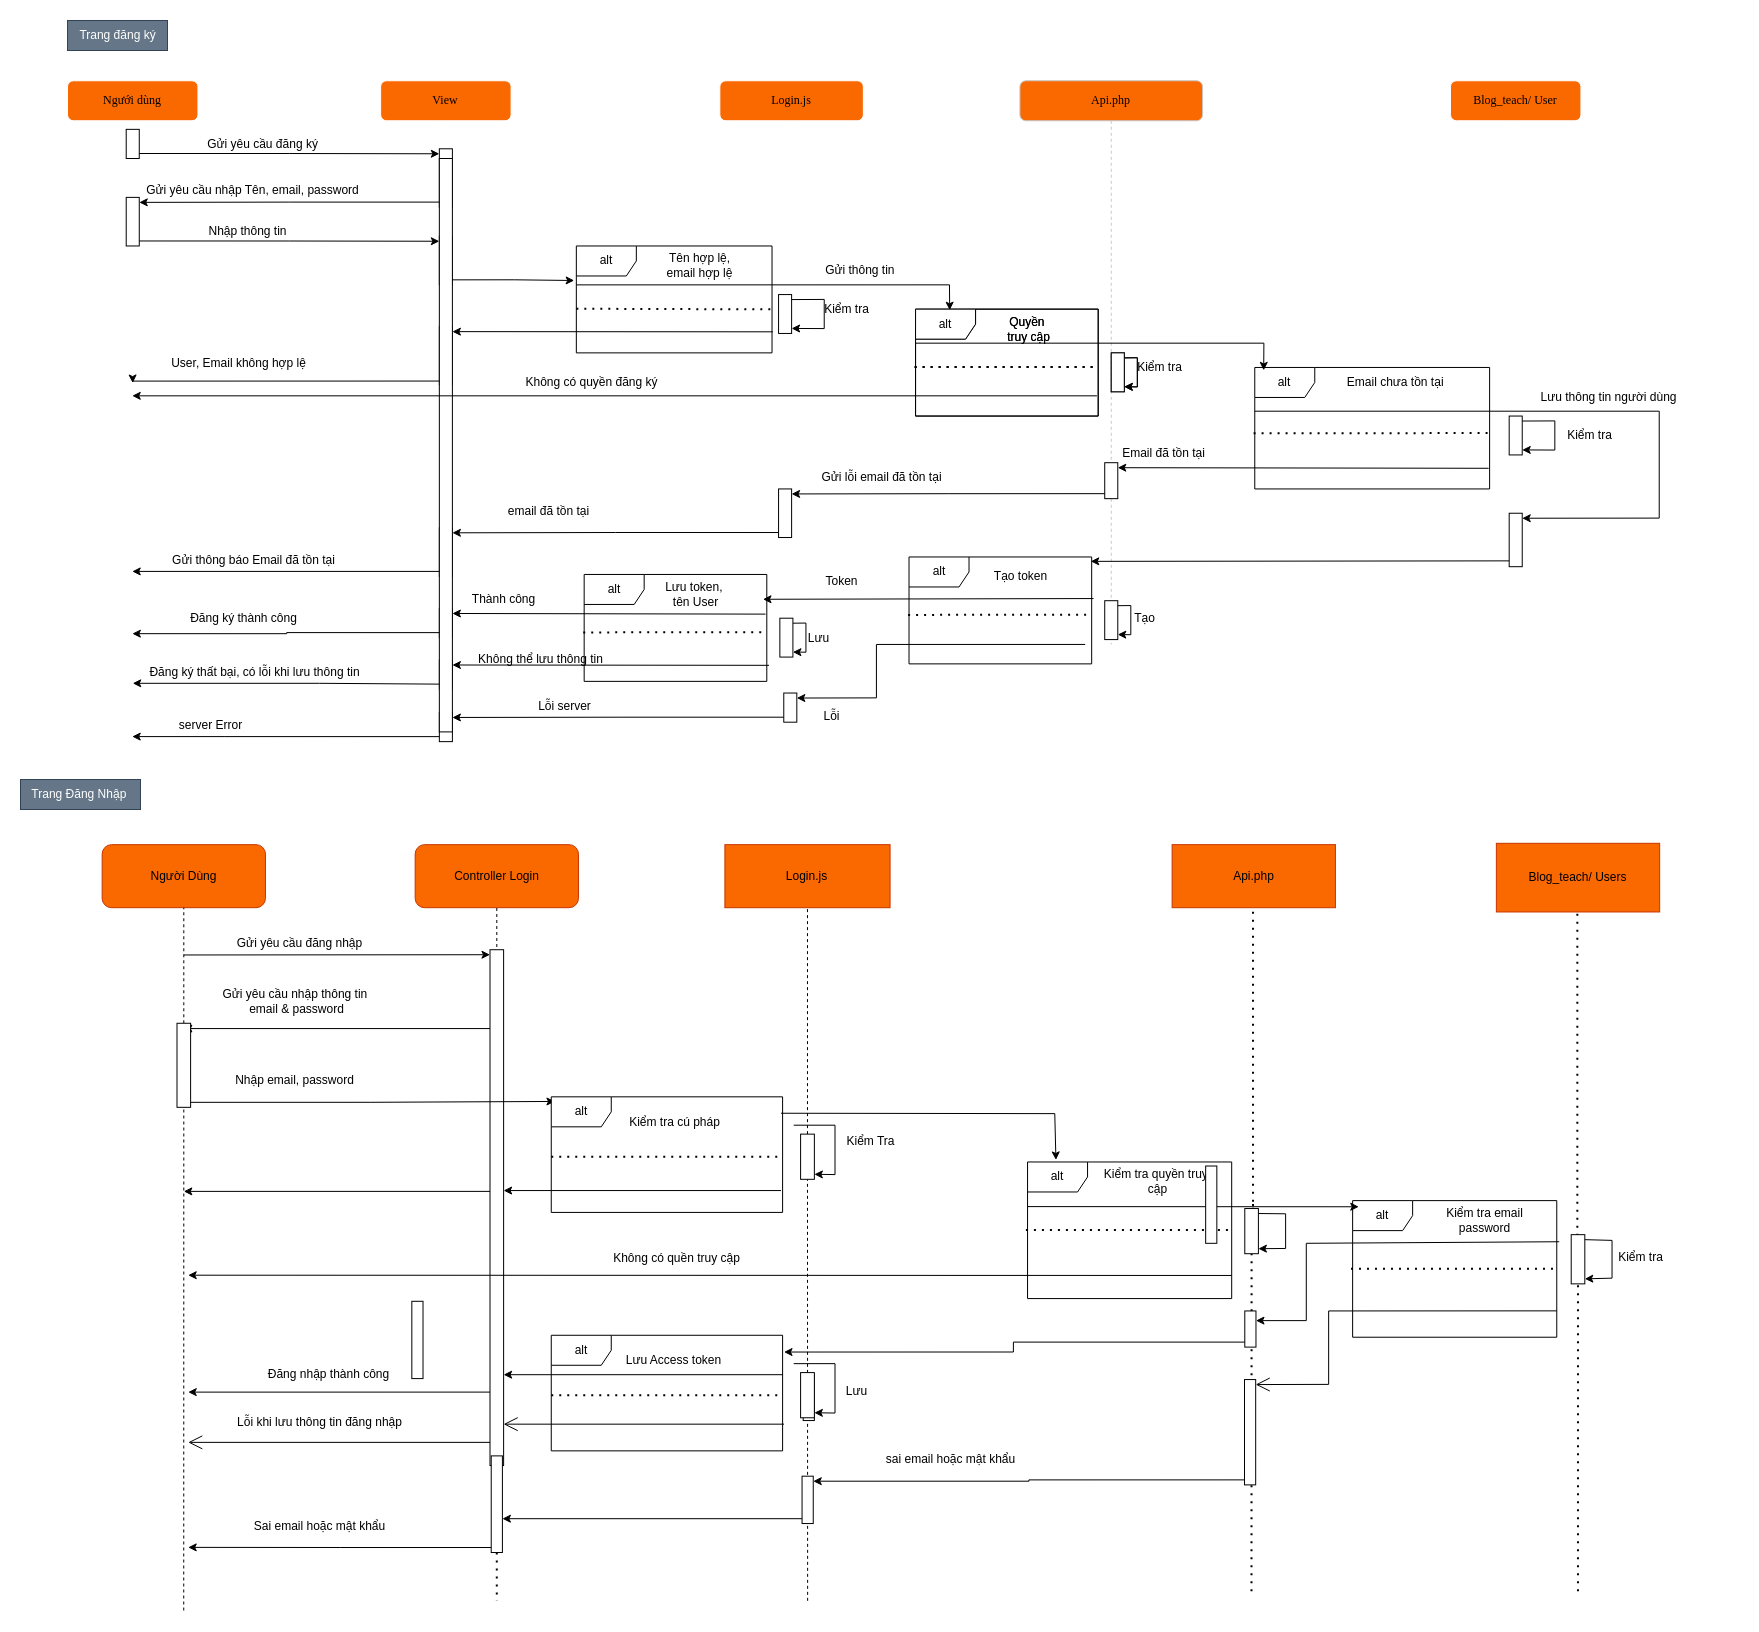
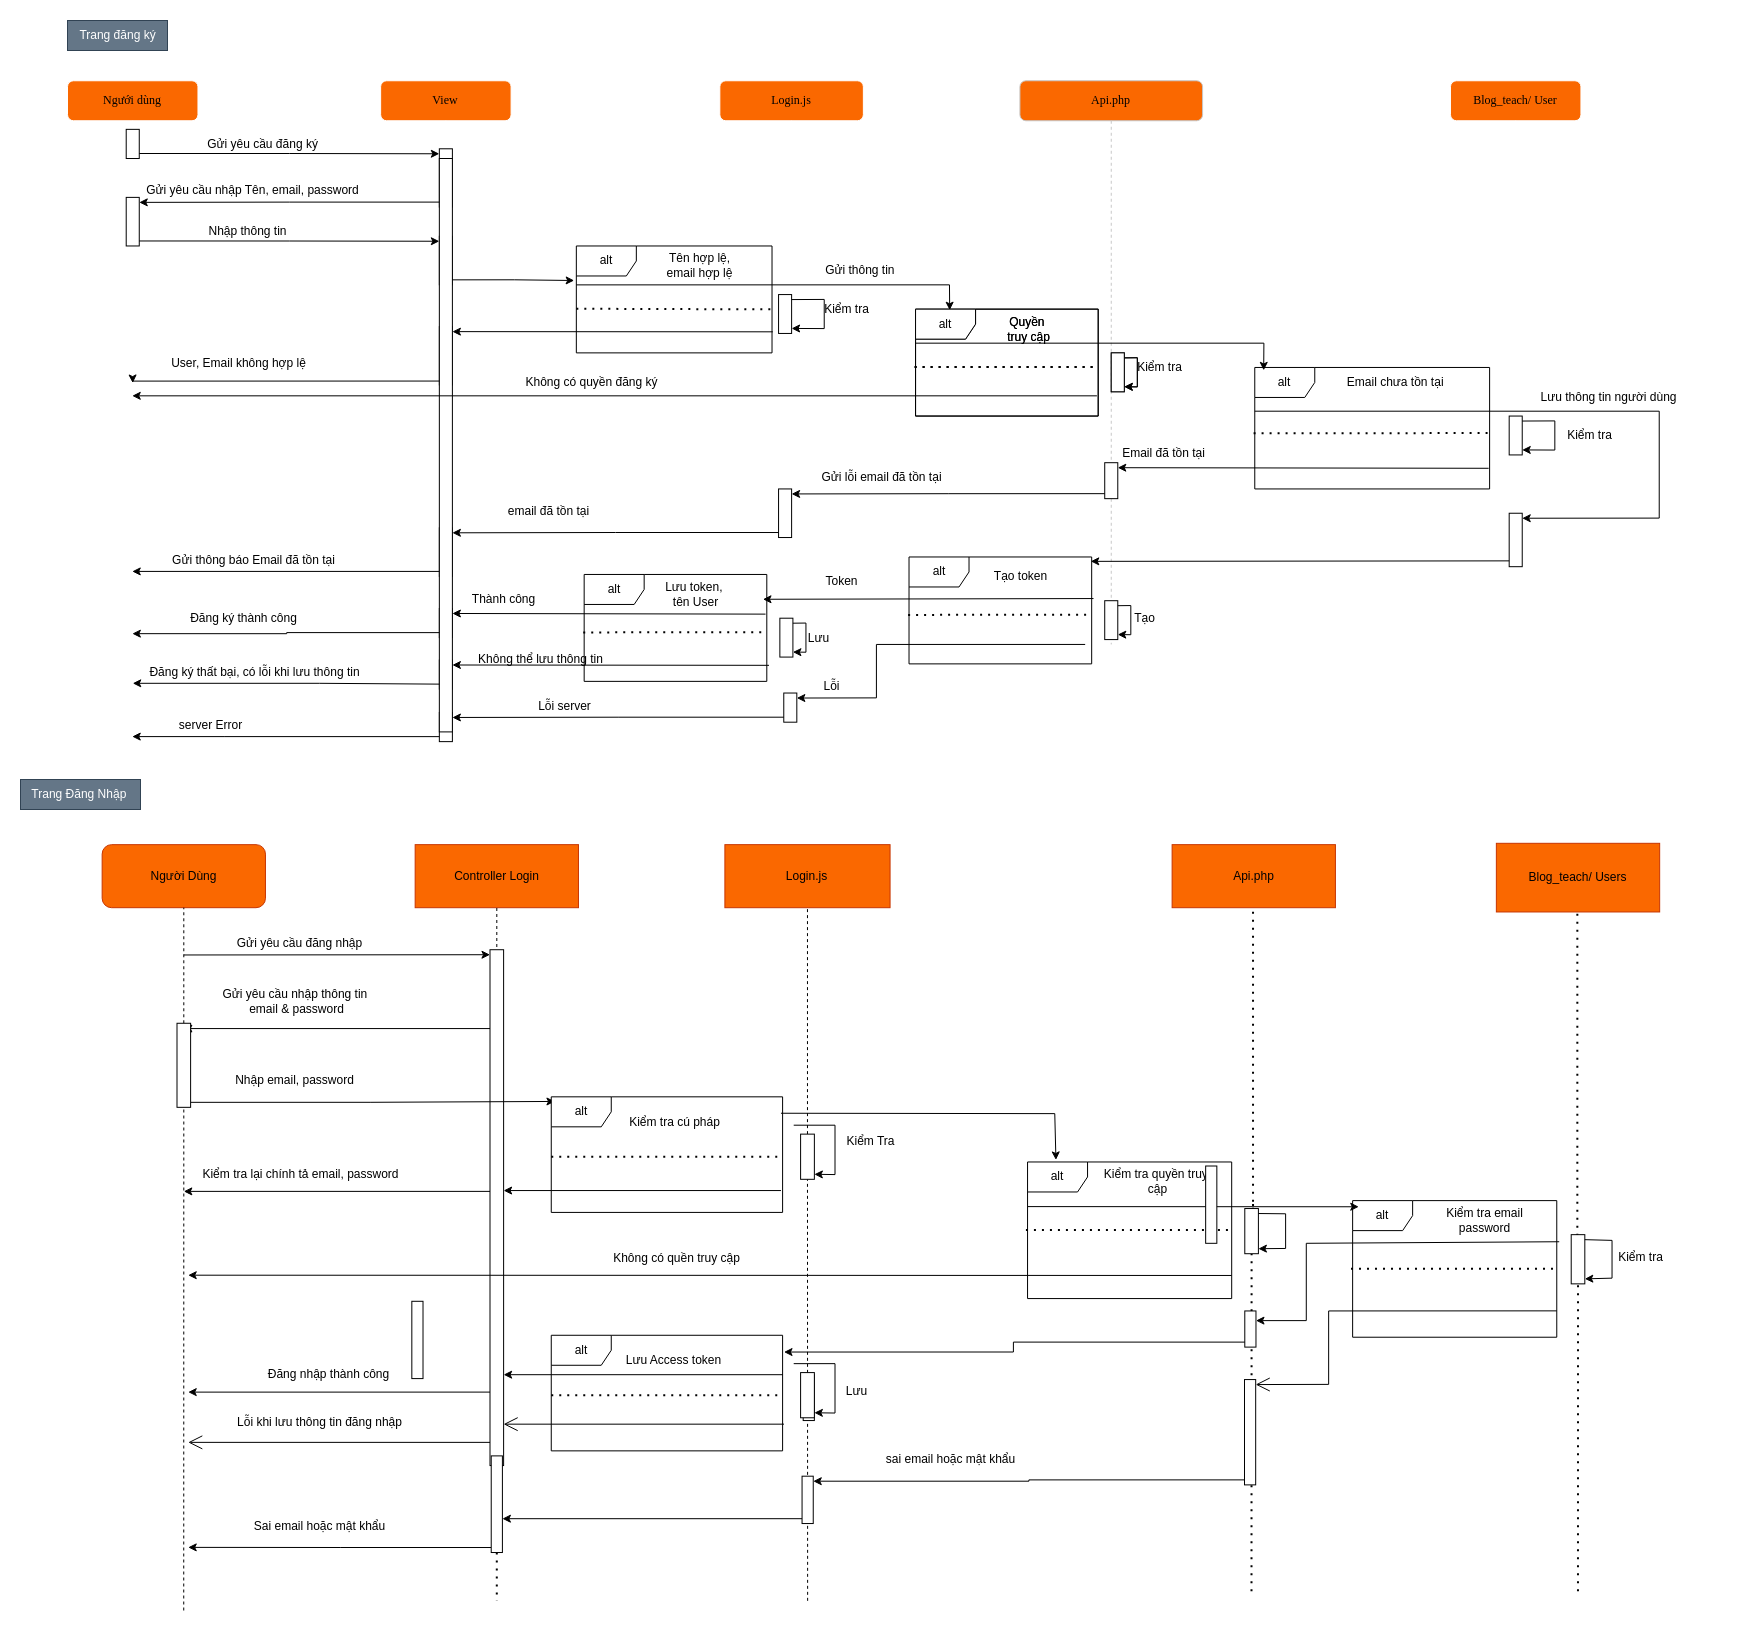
- <mxCell id="20" value="Lỗi" style="text;html=1;align=center;verticalAlign=middle;resizable=0;points=[];autosize=1;strokeColor=none;fillColor=none;" parent="15" vertex="1"><mxGeometry x="91.328" y="620.895" width="40" height="30" as="geometry" /></mxCell>
+ <mxCell id="20" value="Lỗi" style="text;html=1;align=center;verticalAlign=middle;resizable=0;points=[];autosize=1;strokeColor=none;fillColor=none;" parent="15" vertex="1"><mxGeometry x="91.328" y="590.895" width="40" height="30" as="geometry" /></mxCell>
- <mxCell id="109" value="Controller Login" style="whiteSpace=wrap;html=1;fillColor=#fa6800;fontColor=#000000;strokeColor=#C73500;rounded=1;" vertex="1" parent="107"><mxGeometry x="394.659" y="65.146" width="163.307" height="63.045" as="geometry" /></mxCell>
+ <mxCell id="109" value="Controller Login" style="rounded=0;whiteSpace=wrap;html=1;fillColor=#fa6800;fontColor=#000000;strokeColor=#C73500;" vertex="1" parent="107"><mxGeometry x="394.659" y="65.146" width="163.307" height="63.045" as="geometry" /></mxCell>
+ <mxCell id="124" value="Kiểm tra lại chính tả email, password" style="text;html=1;align=center;verticalAlign=middle;resizable=0;points=[];autosize=1;strokeColor=none;fillColor=none;" vertex="1" parent="107"><mxGeometry x="170.111" y="380.369" width="220" height="30" as="geometry" /></mxCell>
